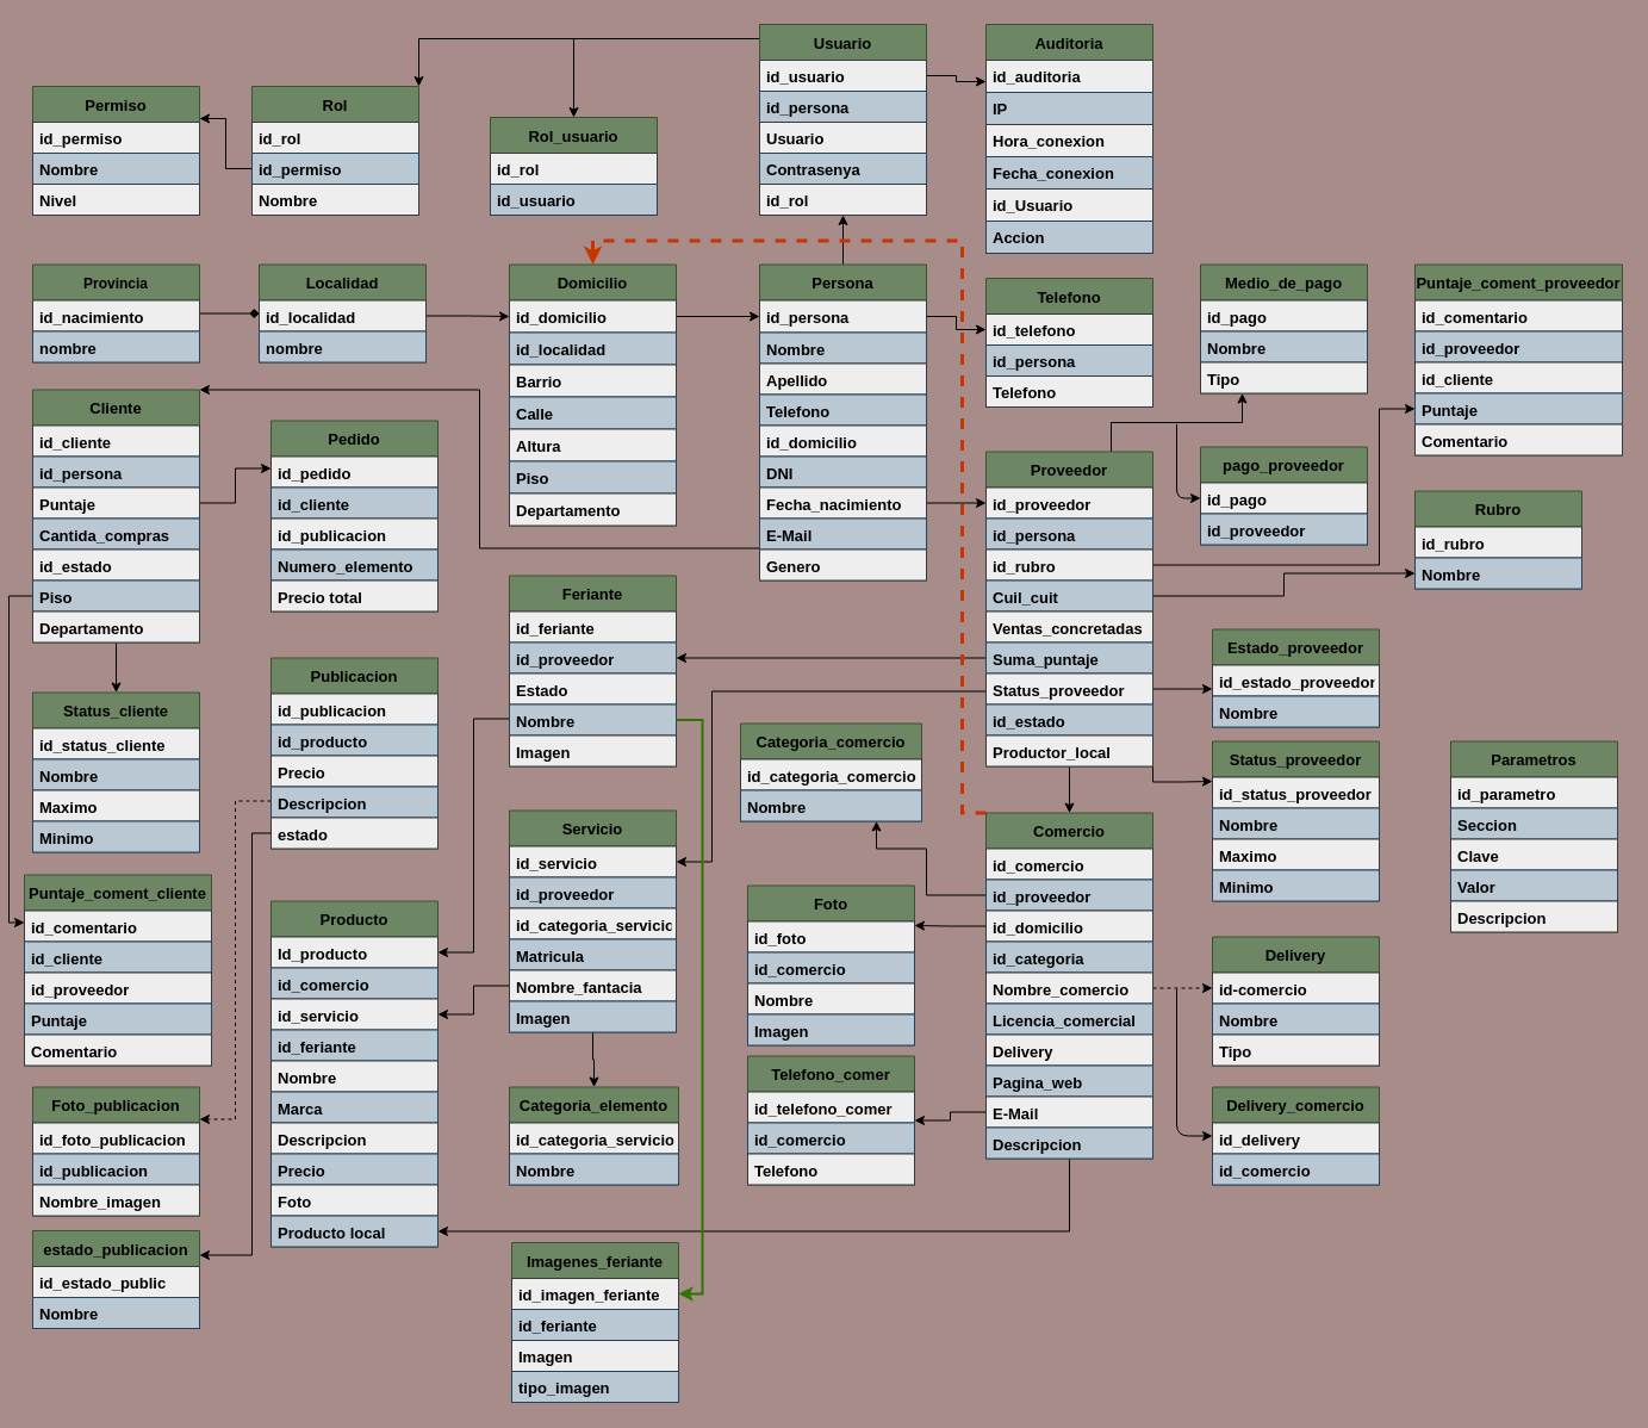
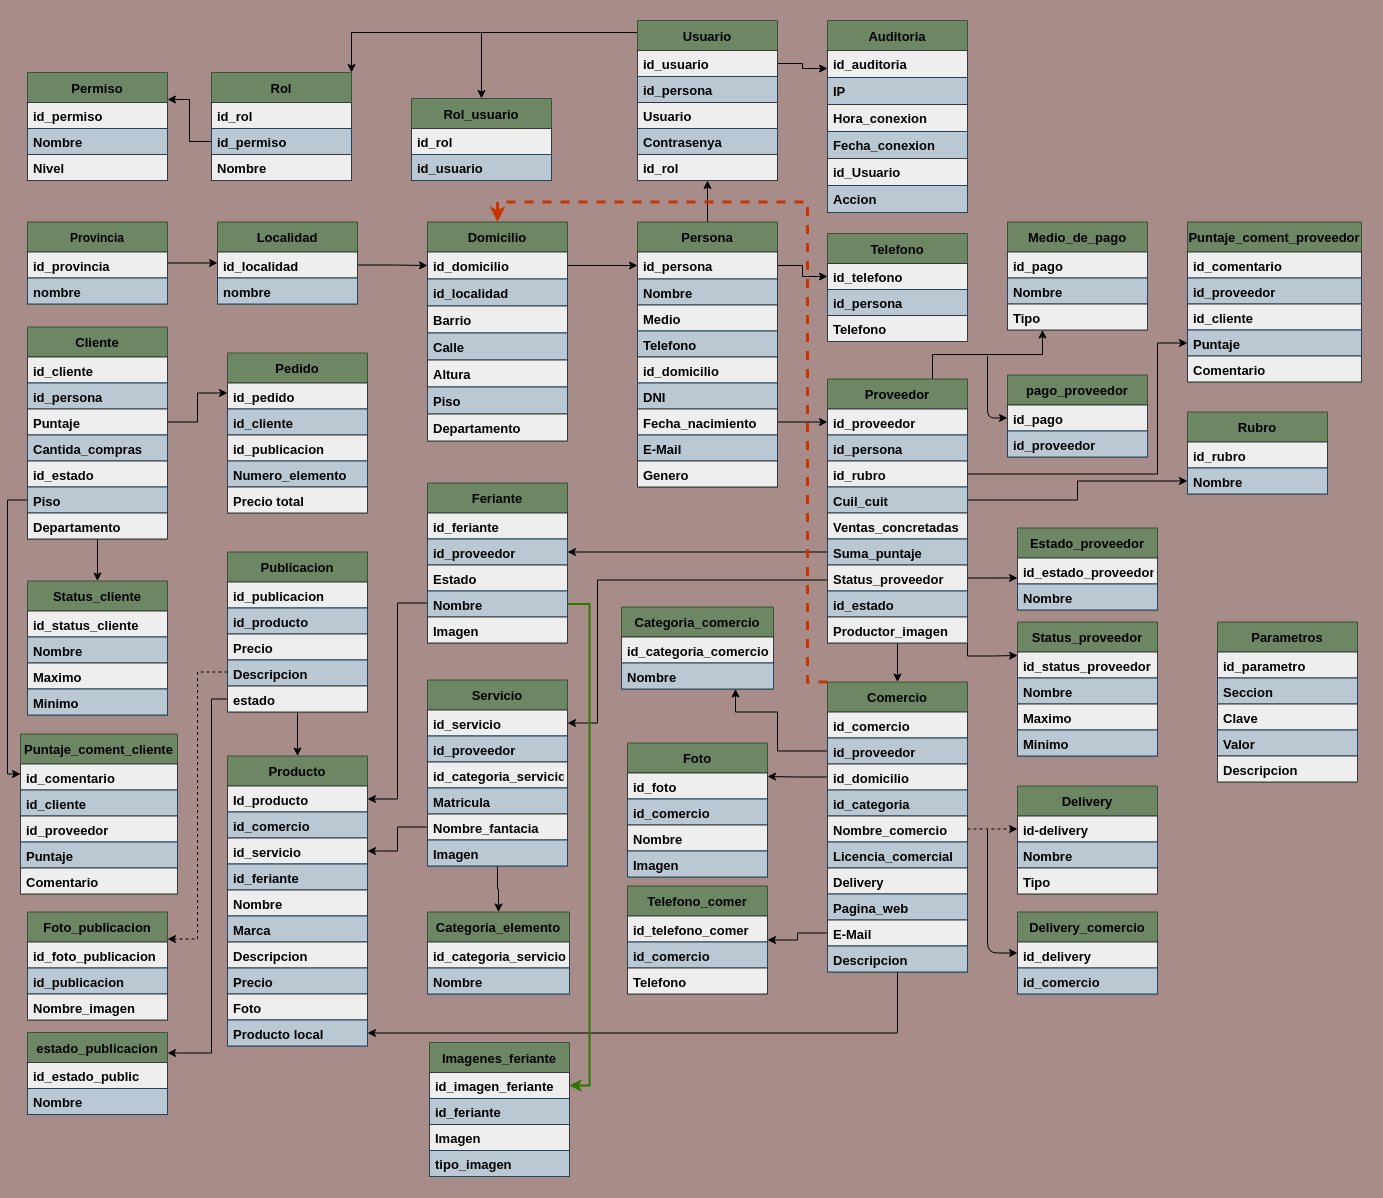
- <mxCell id="2" value="" style="edgeStyle=orthogonalEdgeStyle;rounded=0;orthogonalLoop=1;jettySize=auto;html=1;fontFamily=Helvetica;fontColor=#000000;fontStyle=1;endArrow=diamond;" parent="1" source="37" target="40" edge="1"><mxGeometry relative="1" as="geometry" /></mxCell>
+ <mxCell id="2" value="" style="edgeStyle=orthogonalEdgeStyle;rounded=0;orthogonalLoop=1;jettySize=auto;html=1;fontFamily=Helvetica;fontColor=#000000;fontStyle=1" parent="1" source="37" target="40" edge="1"><mxGeometry relative="1" as="geometry" /></mxCell>
- <mxCell id="38" value="id_nacimiento" style="text;align=left;verticalAlign=top;spacingLeft=4;spacingRight=4;overflow=hidden;rotatable=0;points=[[0,0.5],[1,0.5]];portConstraint=eastwest;fontFamily=Helvetica;labelBackgroundColor=none;spacingTop=0;spacing=2;fillColor=#eeeeee;strokeColor=#36393d;fontColor=#000000;fontStyle=1;fontSize=13;" parent="37" vertex="1"><mxGeometry y="30" width="140" height="26" as="geometry" /></mxCell>
+ <mxCell id="38" value="id_provincia" style="text;align=left;verticalAlign=top;spacingLeft=4;spacingRight=4;overflow=hidden;rotatable=0;points=[[0,0.5],[1,0.5]];portConstraint=eastwest;fontFamily=Helvetica;labelBackgroundColor=none;spacingTop=0;spacing=2;fillColor=#eeeeee;strokeColor=#36393d;fontColor=#000000;fontStyle=1;fontSize=13;" parent="37" vertex="1"><mxGeometry y="30" width="140" height="26" as="geometry" /></mxCell>
- <mxCell id="54" value="Apellido" style="text;strokeColor=#36393d;fillColor=#eeeeee;align=left;verticalAlign=top;spacingLeft=4;spacingRight=4;overflow=hidden;rotatable=0;points=[[0,0.5],[1,0.5]];portConstraint=eastwest;fontFamily=Helvetica;labelBackgroundColor=none;spacingTop=0;spacing=2;fontStyle=1;fontColor=#000000;fontSize=13;" parent="51" vertex="1"><mxGeometry y="83" width="140" height="26" as="geometry" /></mxCell>
+ <mxCell id="54" value="Medio" style="text;strokeColor=#36393d;fillColor=#eeeeee;align=left;verticalAlign=top;spacingLeft=4;spacingRight=4;overflow=hidden;rotatable=0;points=[[0,0.5],[1,0.5]];portConstraint=eastwest;fontFamily=Helvetica;labelBackgroundColor=none;spacingTop=0;spacing=2;fontStyle=1;fontColor=#000000;fontSize=13;" parent="51" vertex="1"><mxGeometry y="83" width="140" height="26" as="geometry" /></mxCell>
- <mxCell id="4" style="edgeStyle=orthogonalEdgeStyle;rounded=0;orthogonalLoop=1;jettySize=auto;html=1;exitX=0;exitY=0.75;exitDx=0;exitDy=0;entryX=1;entryY=0;entryDx=0;entryDy=0;startSize=30;fontFamily=Helvetica;fontSize=13;fontColor=#000000;" parent="1" source="51" target="61" edge="1"><mxGeometry relative="1" as="geometry"><Array as="points"><mxPoint x="402" y="459.5" /><mxPoint x="402" y="326.5" /></Array></mxGeometry></mxCell>
- <mxCell id="100" value="Productor_local" style="text;strokeColor=#36393d;fillColor=#eeeeee;align=left;verticalAlign=top;spacingLeft=4;spacingRight=4;overflow=hidden;rotatable=0;points=[[0,0.5],[1,0.5]];portConstraint=eastwest;fontStyle=1;fontSize=13;fontColor=#000000;" parent="91" vertex="1"><mxGeometry y="238" width="140" height="26" as="geometry" /></mxCell>
+ <mxCell id="100" value="Productor_imagen" style="text;strokeColor=#36393d;fillColor=#eeeeee;align=left;verticalAlign=top;spacingLeft=4;spacingRight=4;overflow=hidden;rotatable=0;points=[[0,0.5],[1,0.5]];portConstraint=eastwest;fontStyle=1;fontSize=13;fontColor=#000000;" parent="91" vertex="1"><mxGeometry y="238" width="140" height="26" as="geometry" /></mxCell>
+ <mxCell id="10" style="edgeStyle=orthogonalEdgeStyle;rounded=0;orthogonalLoop=1;jettySize=auto;html=1;exitX=0.5;exitY=1;exitDx=0;exitDy=0;entryX=0.5;entryY=0;entryDx=0;entryDy=0;startSize=30;fontFamily=Helvetica;fontSize=13;fontColor=#000000;" parent="1" source="75" target="199" edge="1"><mxGeometry relative="1" as="geometry" /></mxCell>
- <mxCell id="150" value="id-comercio" style="text;strokeColor=#36393d;fillColor=#eeeeee;align=left;verticalAlign=top;spacingLeft=4;spacingRight=4;overflow=hidden;rotatable=0;points=[[0,0.5],[1,0.5]];portConstraint=eastwest;fontFamily=Helvetica;labelBackgroundColor=none;spacingTop=0;spacing=2;fontStyle=1;fontColor=#000000;fontSize=13;" parent="149" vertex="1"><mxGeometry y="30" width="140" height="26" as="geometry" /></mxCell>
+ <mxCell id="150" value="id-delivery" style="text;strokeColor=#36393d;fillColor=#eeeeee;align=left;verticalAlign=top;spacingLeft=4;spacingRight=4;overflow=hidden;rotatable=0;points=[[0,0.5],[1,0.5]];portConstraint=eastwest;fontFamily=Helvetica;labelBackgroundColor=none;spacingTop=0;spacing=2;fontStyle=1;fontColor=#000000;fontSize=13;" parent="149" vertex="1"><mxGeometry y="30" width="140" height="26" as="geometry" /></mxCell>
